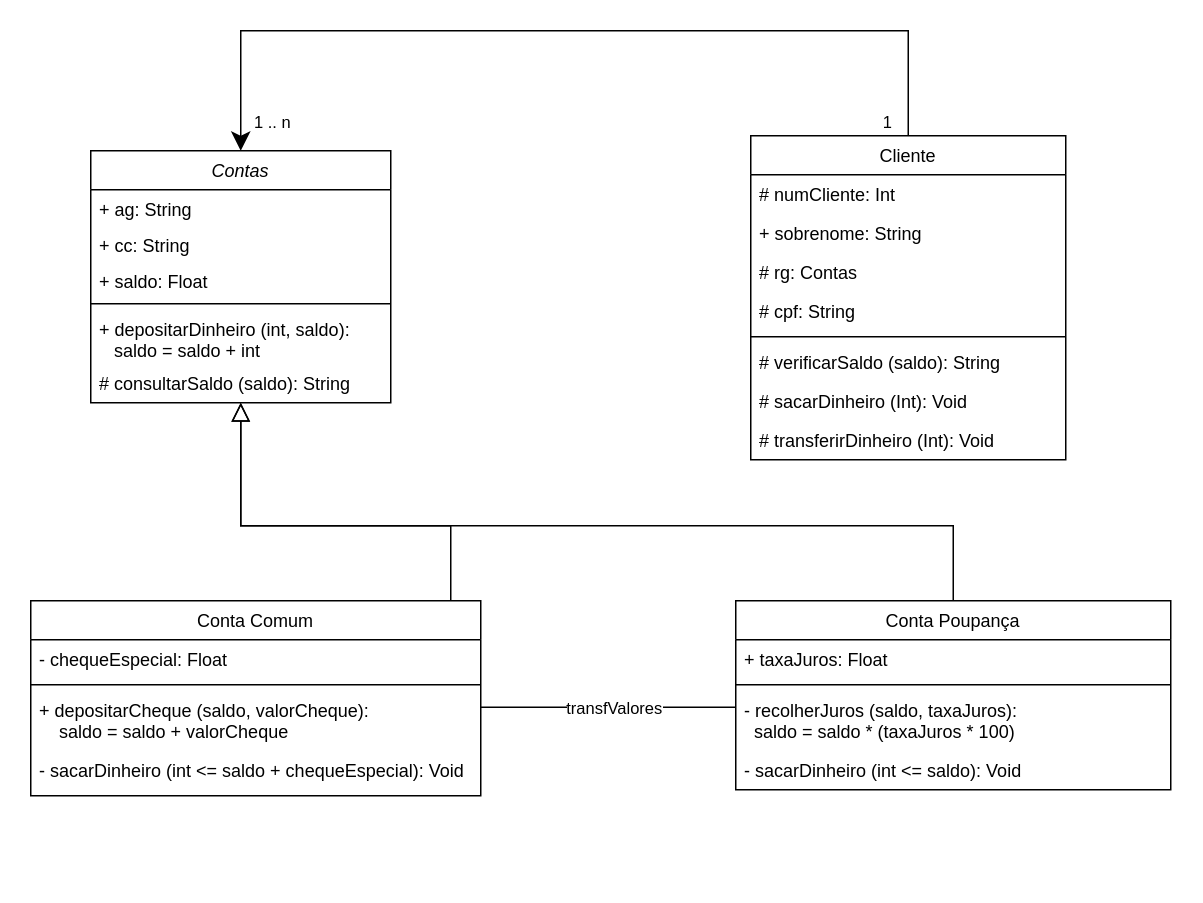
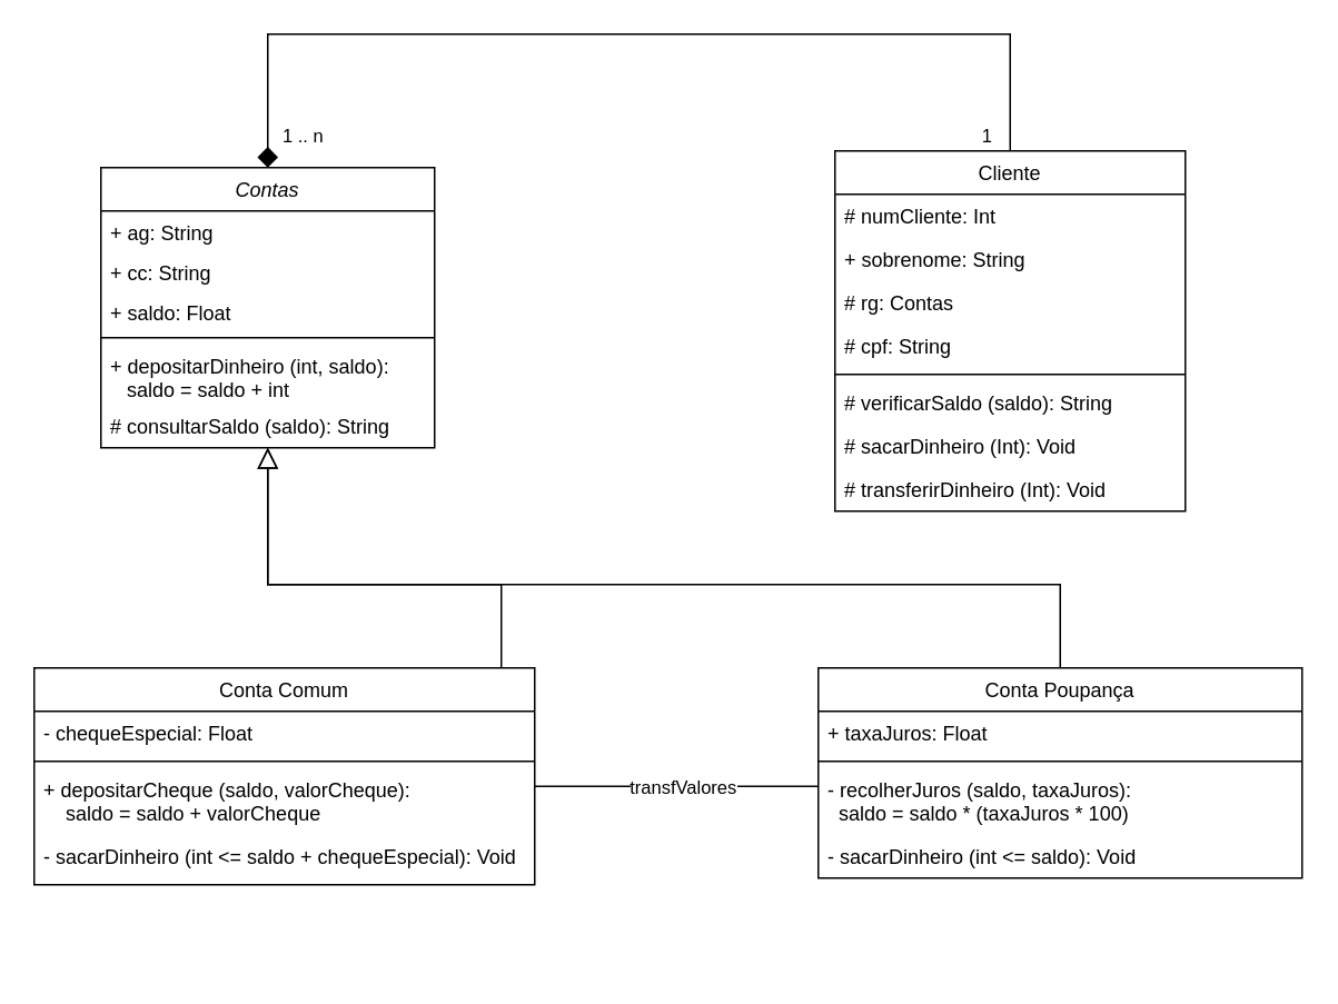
- <mxCell id="6" value="" style="endArrow=classic;endSize=10;endFill=1;shadow=0;strokeWidth=1;rounded=0;edgeStyle=elbowEdgeStyle;elbow=vertical;" parent="1" source="16" edge="1" target="9"><mxGeometry width="160" relative="1" as="geometry"><mxPoint x="440" y="624" as="sourcePoint" /><mxPoint x="586.6" y="526.004" as="targetPoint" /><Array as="points"><mxPoint x="440" y="20" /><mxPoint x="530" y="580" /><mxPoint x="540" y="580" /><mxPoint x="520" y="580" /><mxPoint x="609" y="559" /></Array></mxGeometry></mxCell>
+ <mxCell id="6" value="" style="endArrow=diamond;endSize=10;endFill=1;shadow=0;strokeWidth=1;rounded=0;edgeStyle=elbowEdgeStyle;elbow=vertical;" parent="1" source="16" edge="1" target="9"><mxGeometry width="160" relative="1" as="geometry"><mxPoint x="440" y="624" as="sourcePoint" /><mxPoint x="586.6" y="526.004" as="targetPoint" /><Array as="points"><mxPoint x="440" y="20" /><mxPoint x="530" y="580" /><mxPoint x="540" y="580" /><mxPoint x="520" y="580" /><mxPoint x="609" y="559" /></Array></mxGeometry></mxCell>
